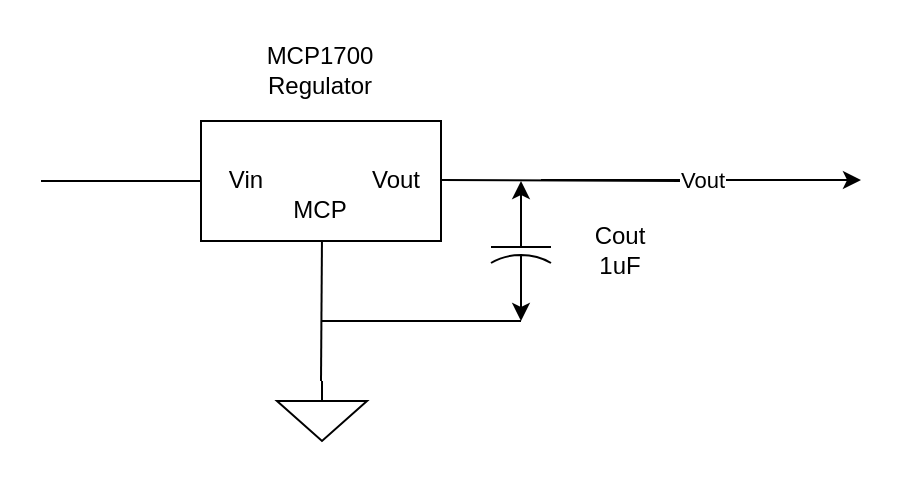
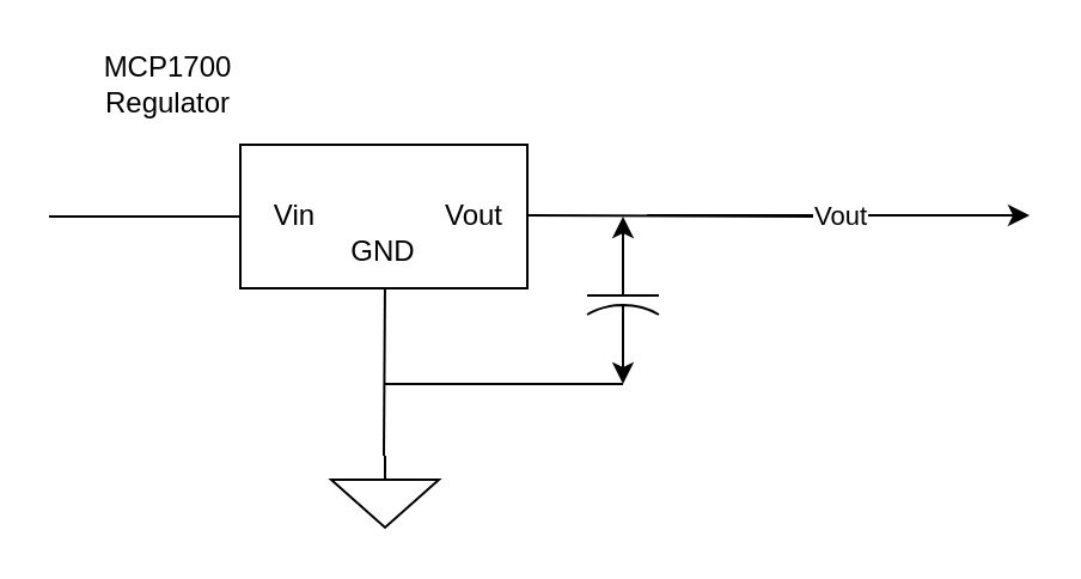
- <mxCell id="7" value="MCP1700&lt;div&gt;Regulator&lt;/div&gt;" style="text;html=1;align=center;verticalAlign=middle;whiteSpace=wrap;rounded=0;" vertex="1" parent="1"><mxGeometry x="130" y="20" width="60" height="30" as="geometry" /></mxCell>
+ <mxCell id="7" value="MCP1700&lt;div&gt;Regulator&lt;/div&gt;" style="text;html=1;align=center;verticalAlign=middle;whiteSpace=wrap;rounded=0;" vertex="1" parent="1"><mxGeometry x="40" y="20" width="60" height="30" as="geometry" /></mxCell>
- <mxCell id="17" value="MCP" style="text;html=1;align=center;verticalAlign=middle;whiteSpace=wrap;rounded=0;" vertex="1" parent="1"><mxGeometry x="145" y="100" width="30" height="10" as="geometry" /></mxCell>
+ <mxCell id="17" value="GND" style="text;html=1;align=center;verticalAlign=middle;whiteSpace=wrap;rounded=0;" vertex="1" parent="1"><mxGeometry x="145" y="100" width="30" height="10" as="geometry" /></mxCell>
- <mxCell id="12" value="Cout&lt;div&gt;1uF&lt;/div&gt;" style="text;html=1;align=center;verticalAlign=middle;whiteSpace=wrap;rounded=0;" vertex="1" parent="1"><mxGeometry x="280" y="110" width="60" height="30" as="geometry" /></mxCell>
